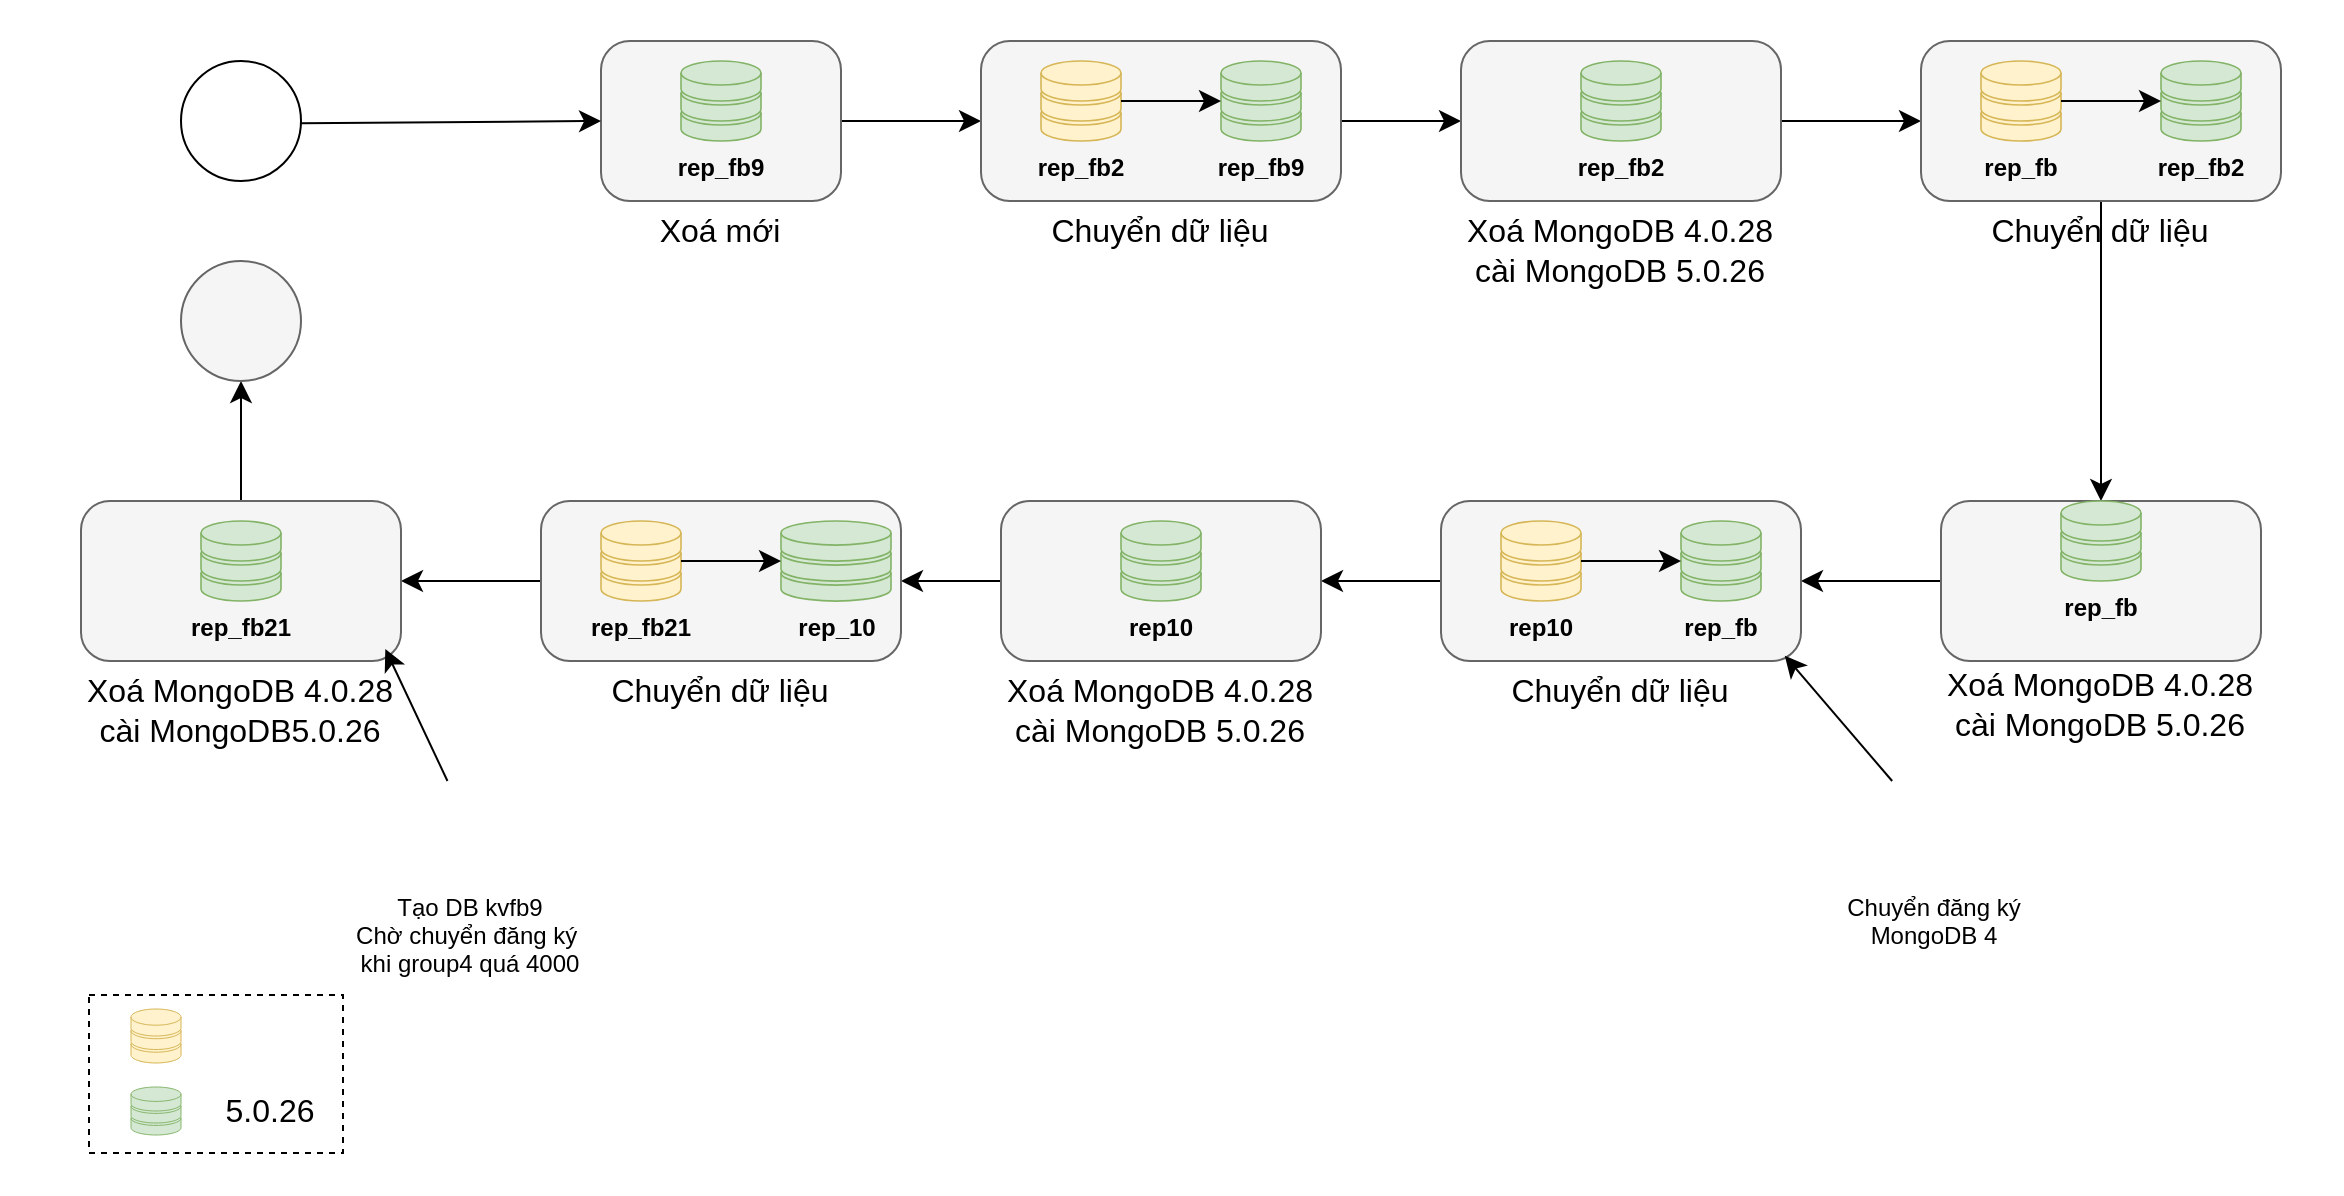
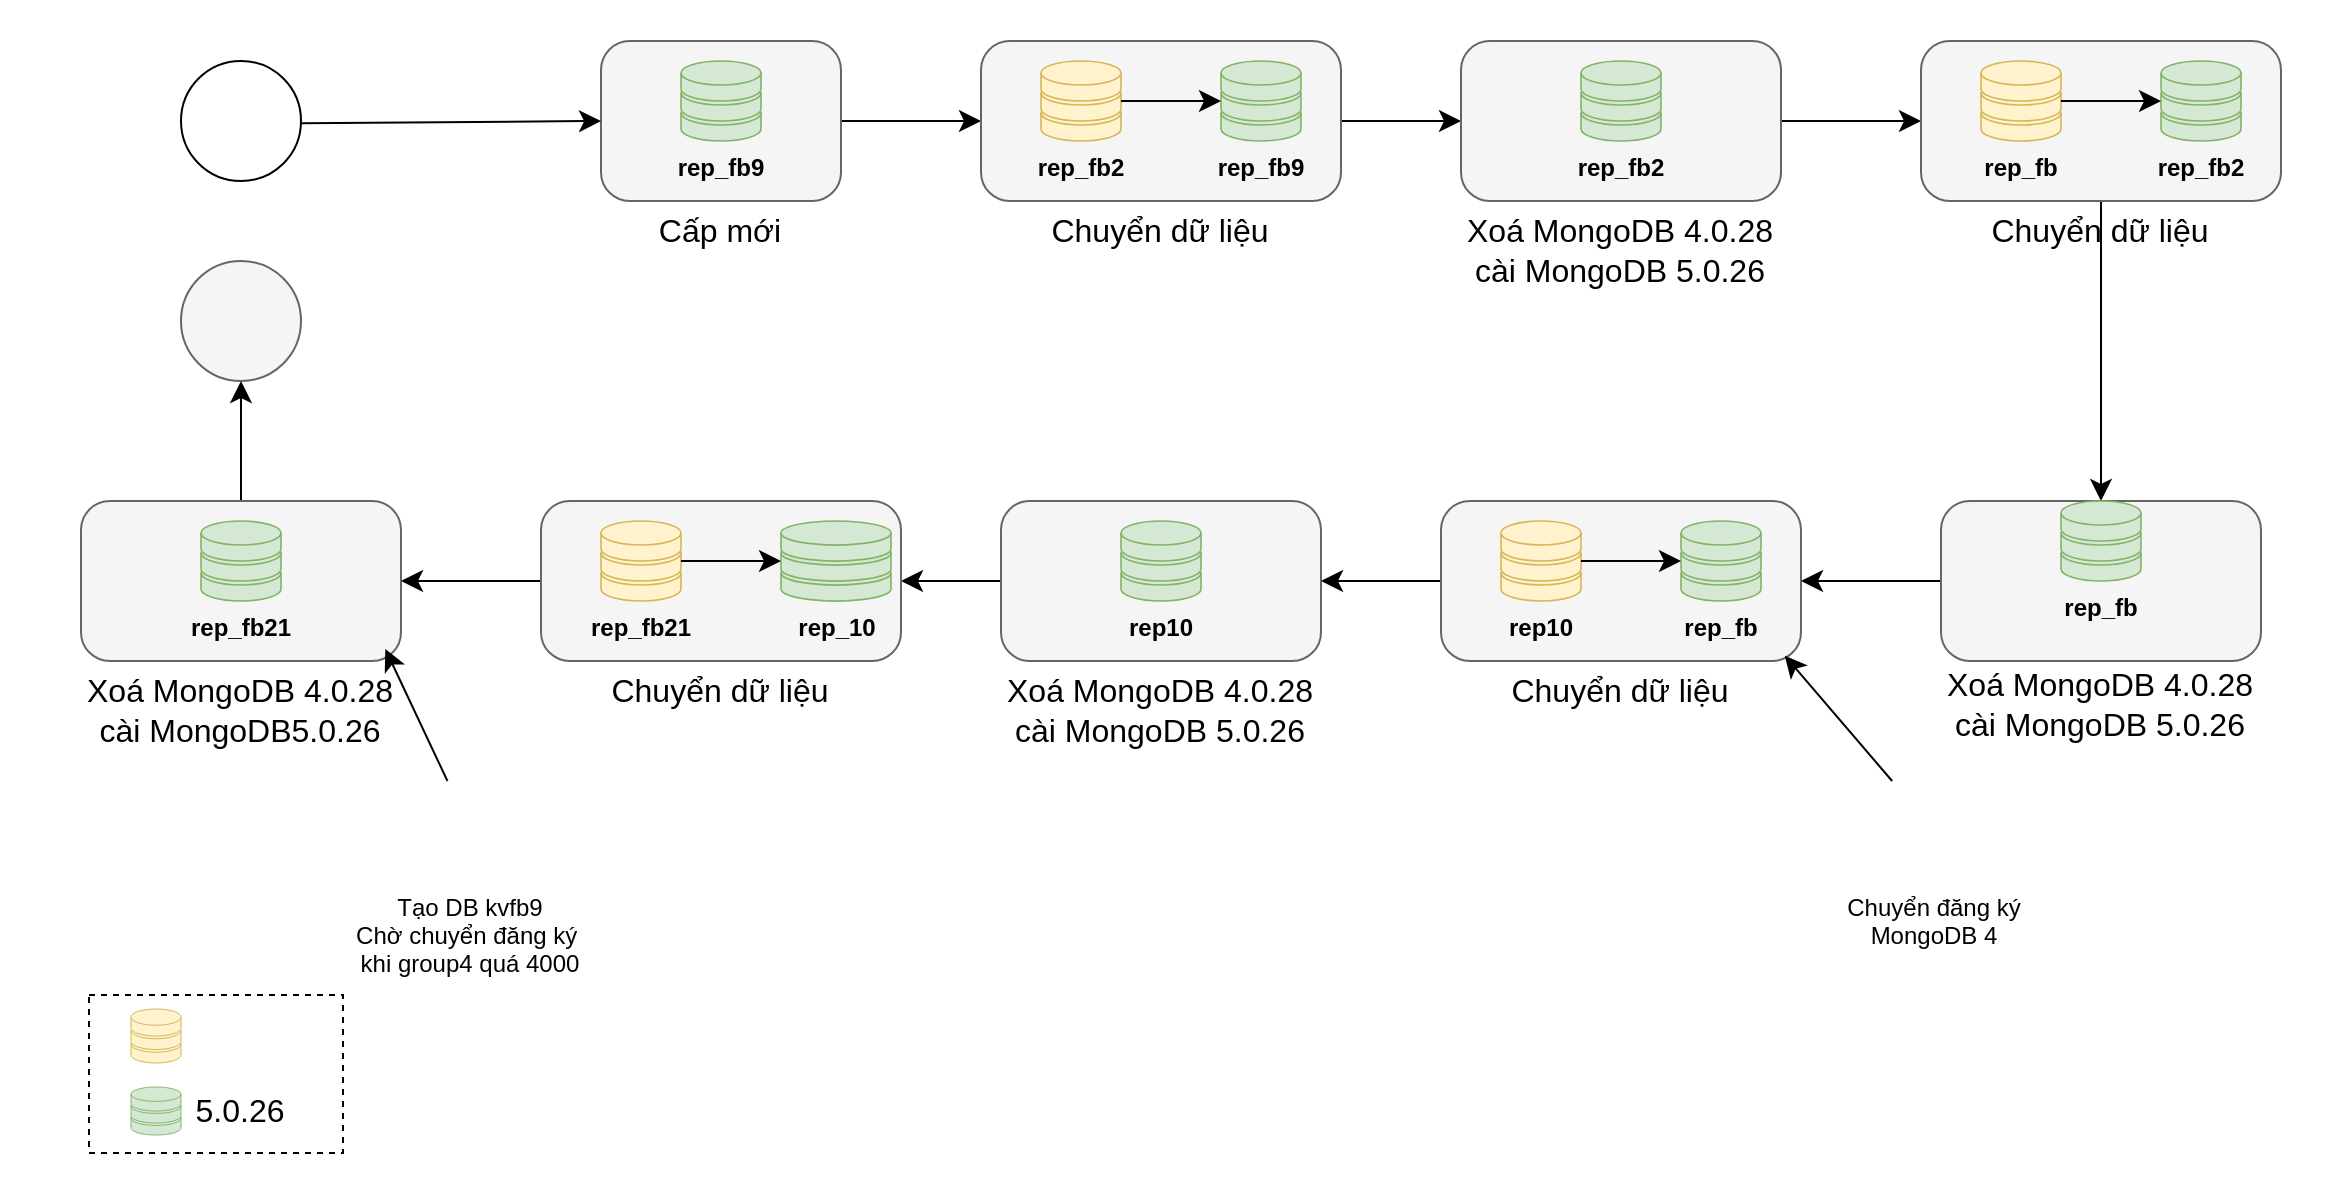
- <mxCell id="8" value="Xoá mới" style="text;html=1;align=center;verticalAlign=middle;whiteSpace=wrap;rounded=0;fontSize=16;" parent="1" vertex="1"><mxGeometry x="320" y="100" width="80" height="30" as="geometry" /></mxCell>
+ <mxCell id="8" value="Cấp mới" style="text;html=1;align=center;verticalAlign=middle;whiteSpace=wrap;rounded=0;fontSize=16;" parent="1" vertex="1"><mxGeometry x="320" y="100" width="80" height="30" as="geometry" /></mxCell>
- <mxCell id="56" value="5.0.26" style="text;html=1;align=center;verticalAlign=middle;whiteSpace=wrap;rounded=0;fontSize=16;" parent="1" vertex="1"><mxGeometry x="105" y="540" width="60" height="30" as="geometry" /></mxCell>
+ <mxCell id="56" value="5.0.26" style="text;html=1;align=center;verticalAlign=middle;whiteSpace=wrap;rounded=0;fontSize=16;" parent="1" vertex="1"><mxGeometry x="90" y="540" width="60" height="30" as="geometry" /></mxCell>
